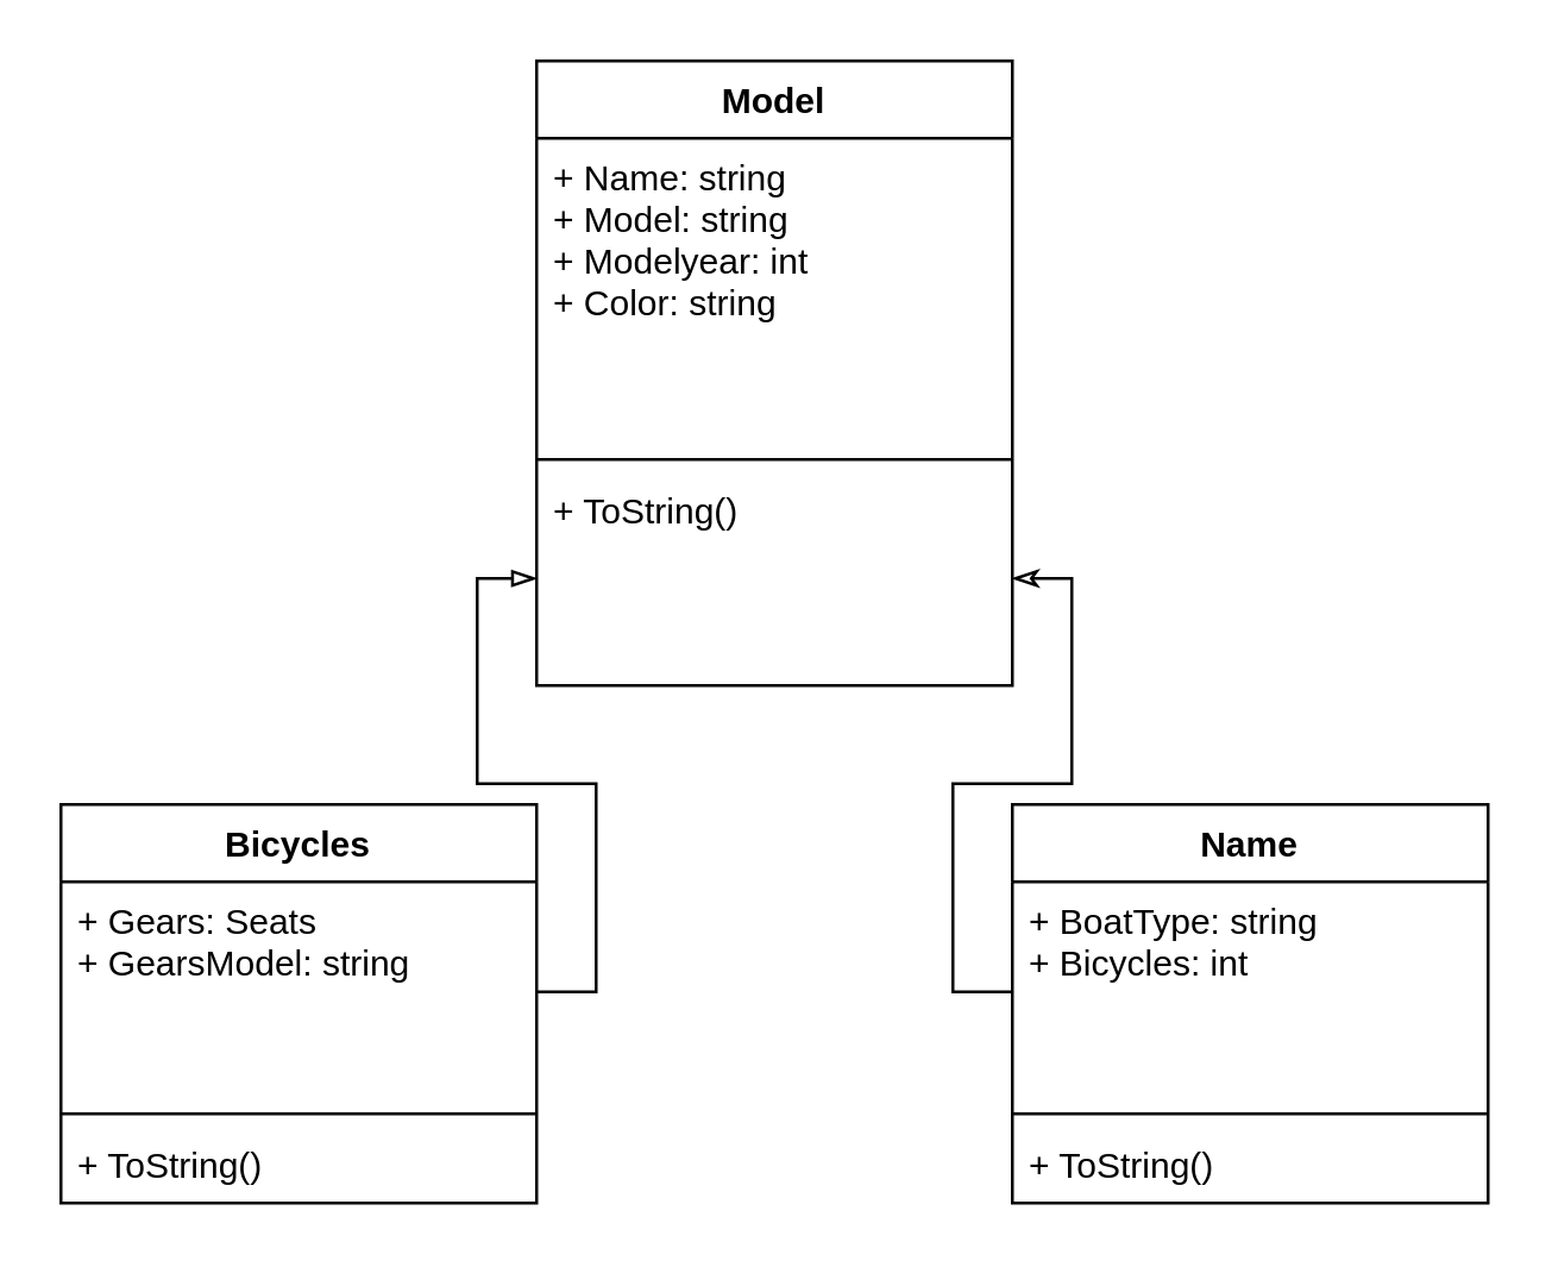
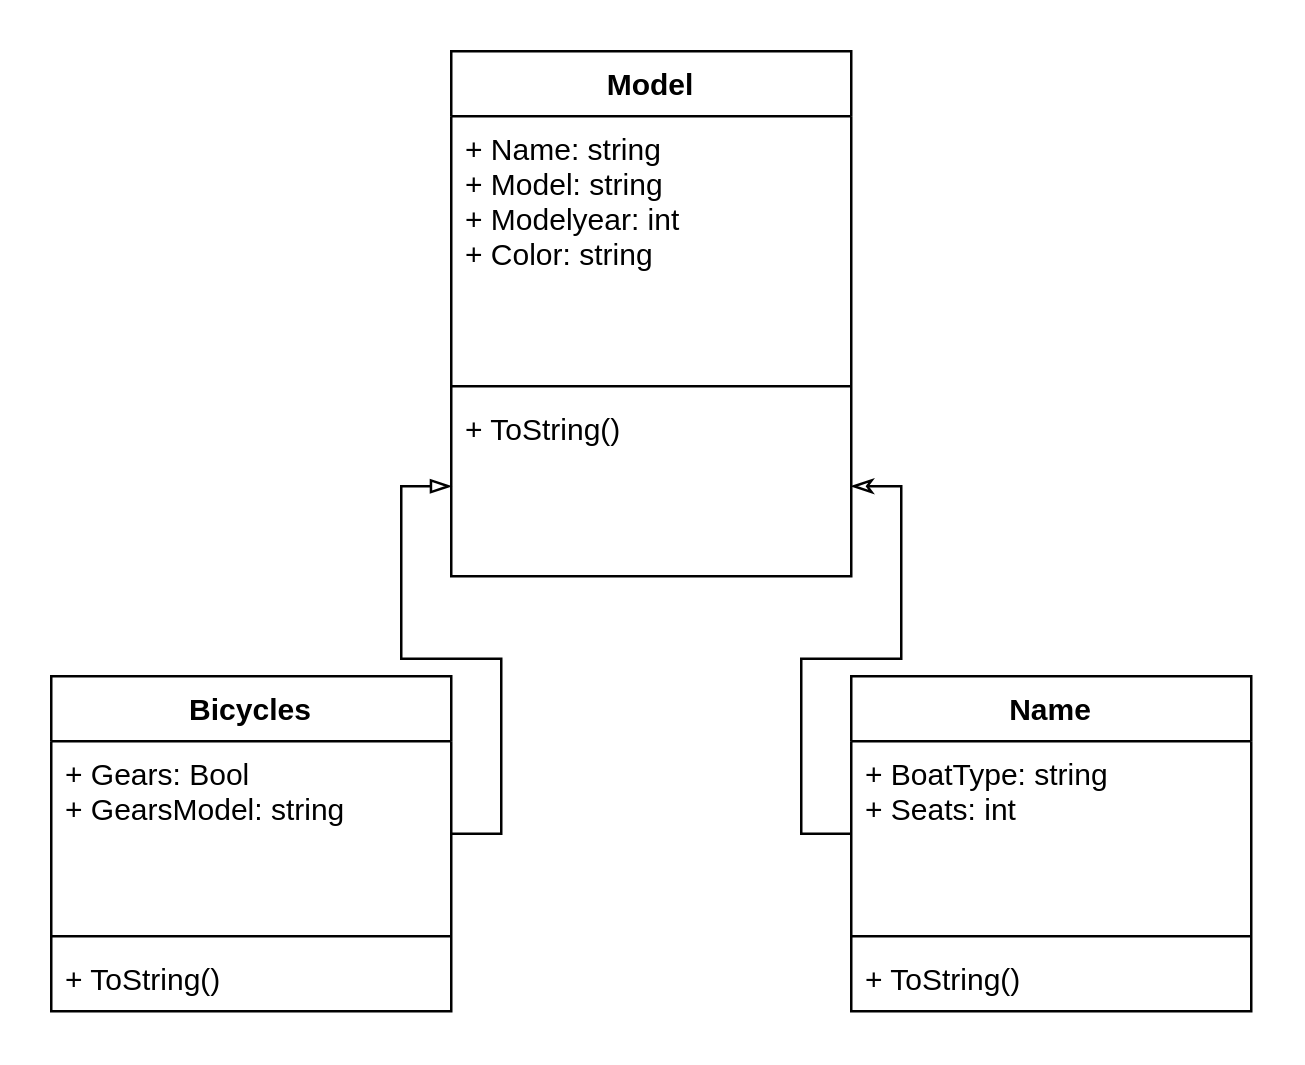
- <mxCell id="7" value="+ Gears: Seats&#10;+ GearsModel: string" style="text;strokeColor=none;fillColor=none;align=left;verticalAlign=top;spacingLeft=4;spacingRight=4;overflow=hidden;rotatable=0;points=[[0,0.5],[1,0.5]];portConstraint=eastwest;" vertex="1" parent="6"><mxGeometry y="26" width="160" height="74" as="geometry" /></mxCell>
+ <mxCell id="7" value="+ Gears: Bool&#10;+ GearsModel: string" style="text;strokeColor=none;fillColor=none;align=left;verticalAlign=top;spacingLeft=4;spacingRight=4;overflow=hidden;rotatable=0;points=[[0,0.5],[1,0.5]];portConstraint=eastwest;" vertex="1" parent="6"><mxGeometry y="26" width="160" height="74" as="geometry" /></mxCell>
- <mxCell id="11" value="+ BoatType: string&#10;+ Bicycles: int" style="text;strokeColor=none;fillColor=none;align=left;verticalAlign=top;spacingLeft=4;spacingRight=4;overflow=hidden;rotatable=0;points=[[0,0.5],[1,0.5]];portConstraint=eastwest;" vertex="1" parent="10"><mxGeometry y="26" width="160" height="74" as="geometry" /></mxCell>
+ <mxCell id="11" value="+ BoatType: string&#10;+ Seats: int" style="text;strokeColor=none;fillColor=none;align=left;verticalAlign=top;spacingLeft=4;spacingRight=4;overflow=hidden;rotatable=0;points=[[0,0.5],[1,0.5]];portConstraint=eastwest;" vertex="1" parent="10"><mxGeometry y="26" width="160" height="74" as="geometry" /></mxCell>
